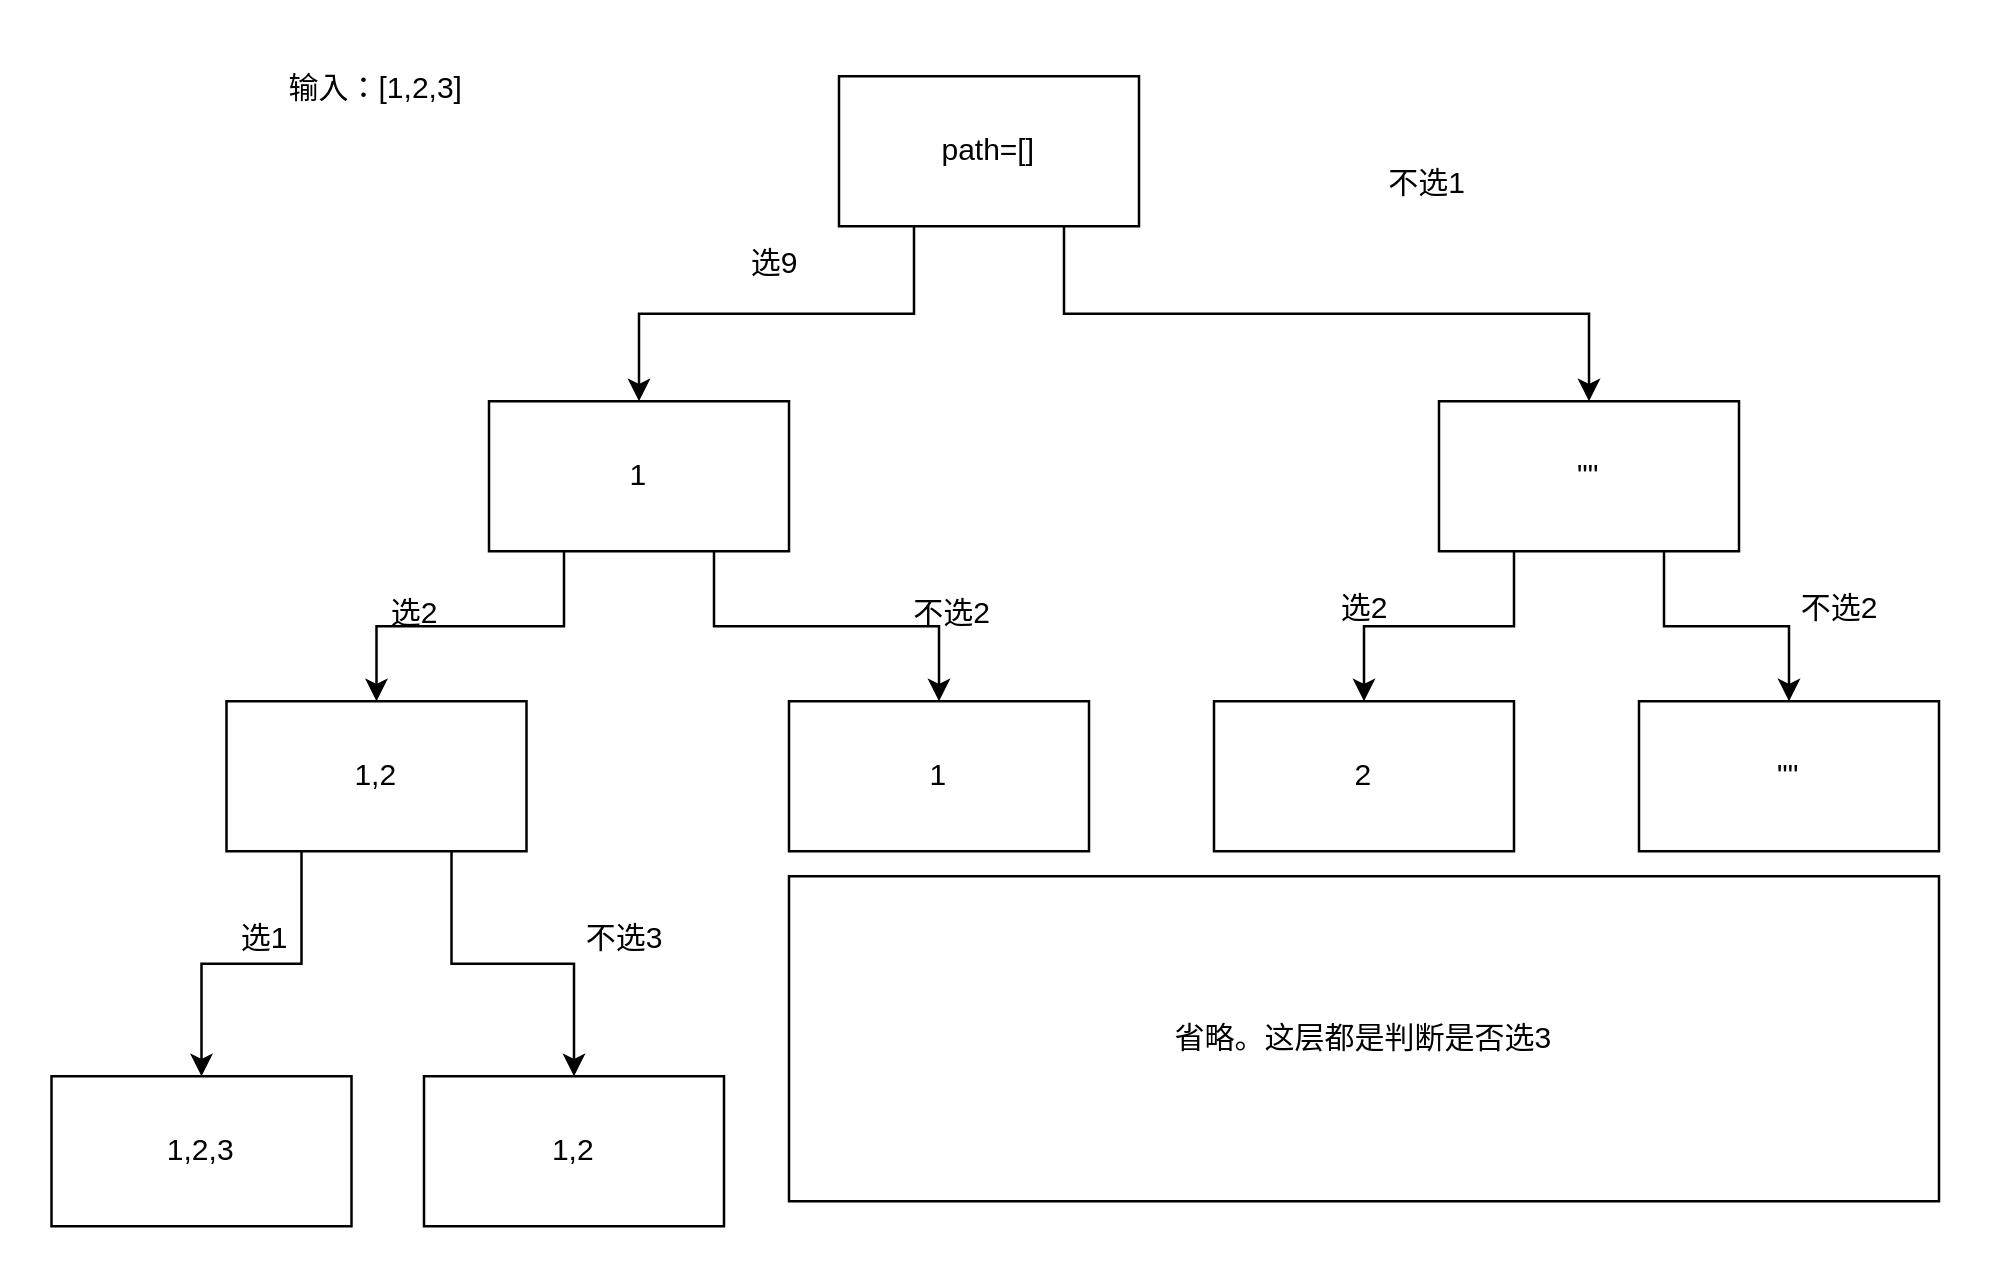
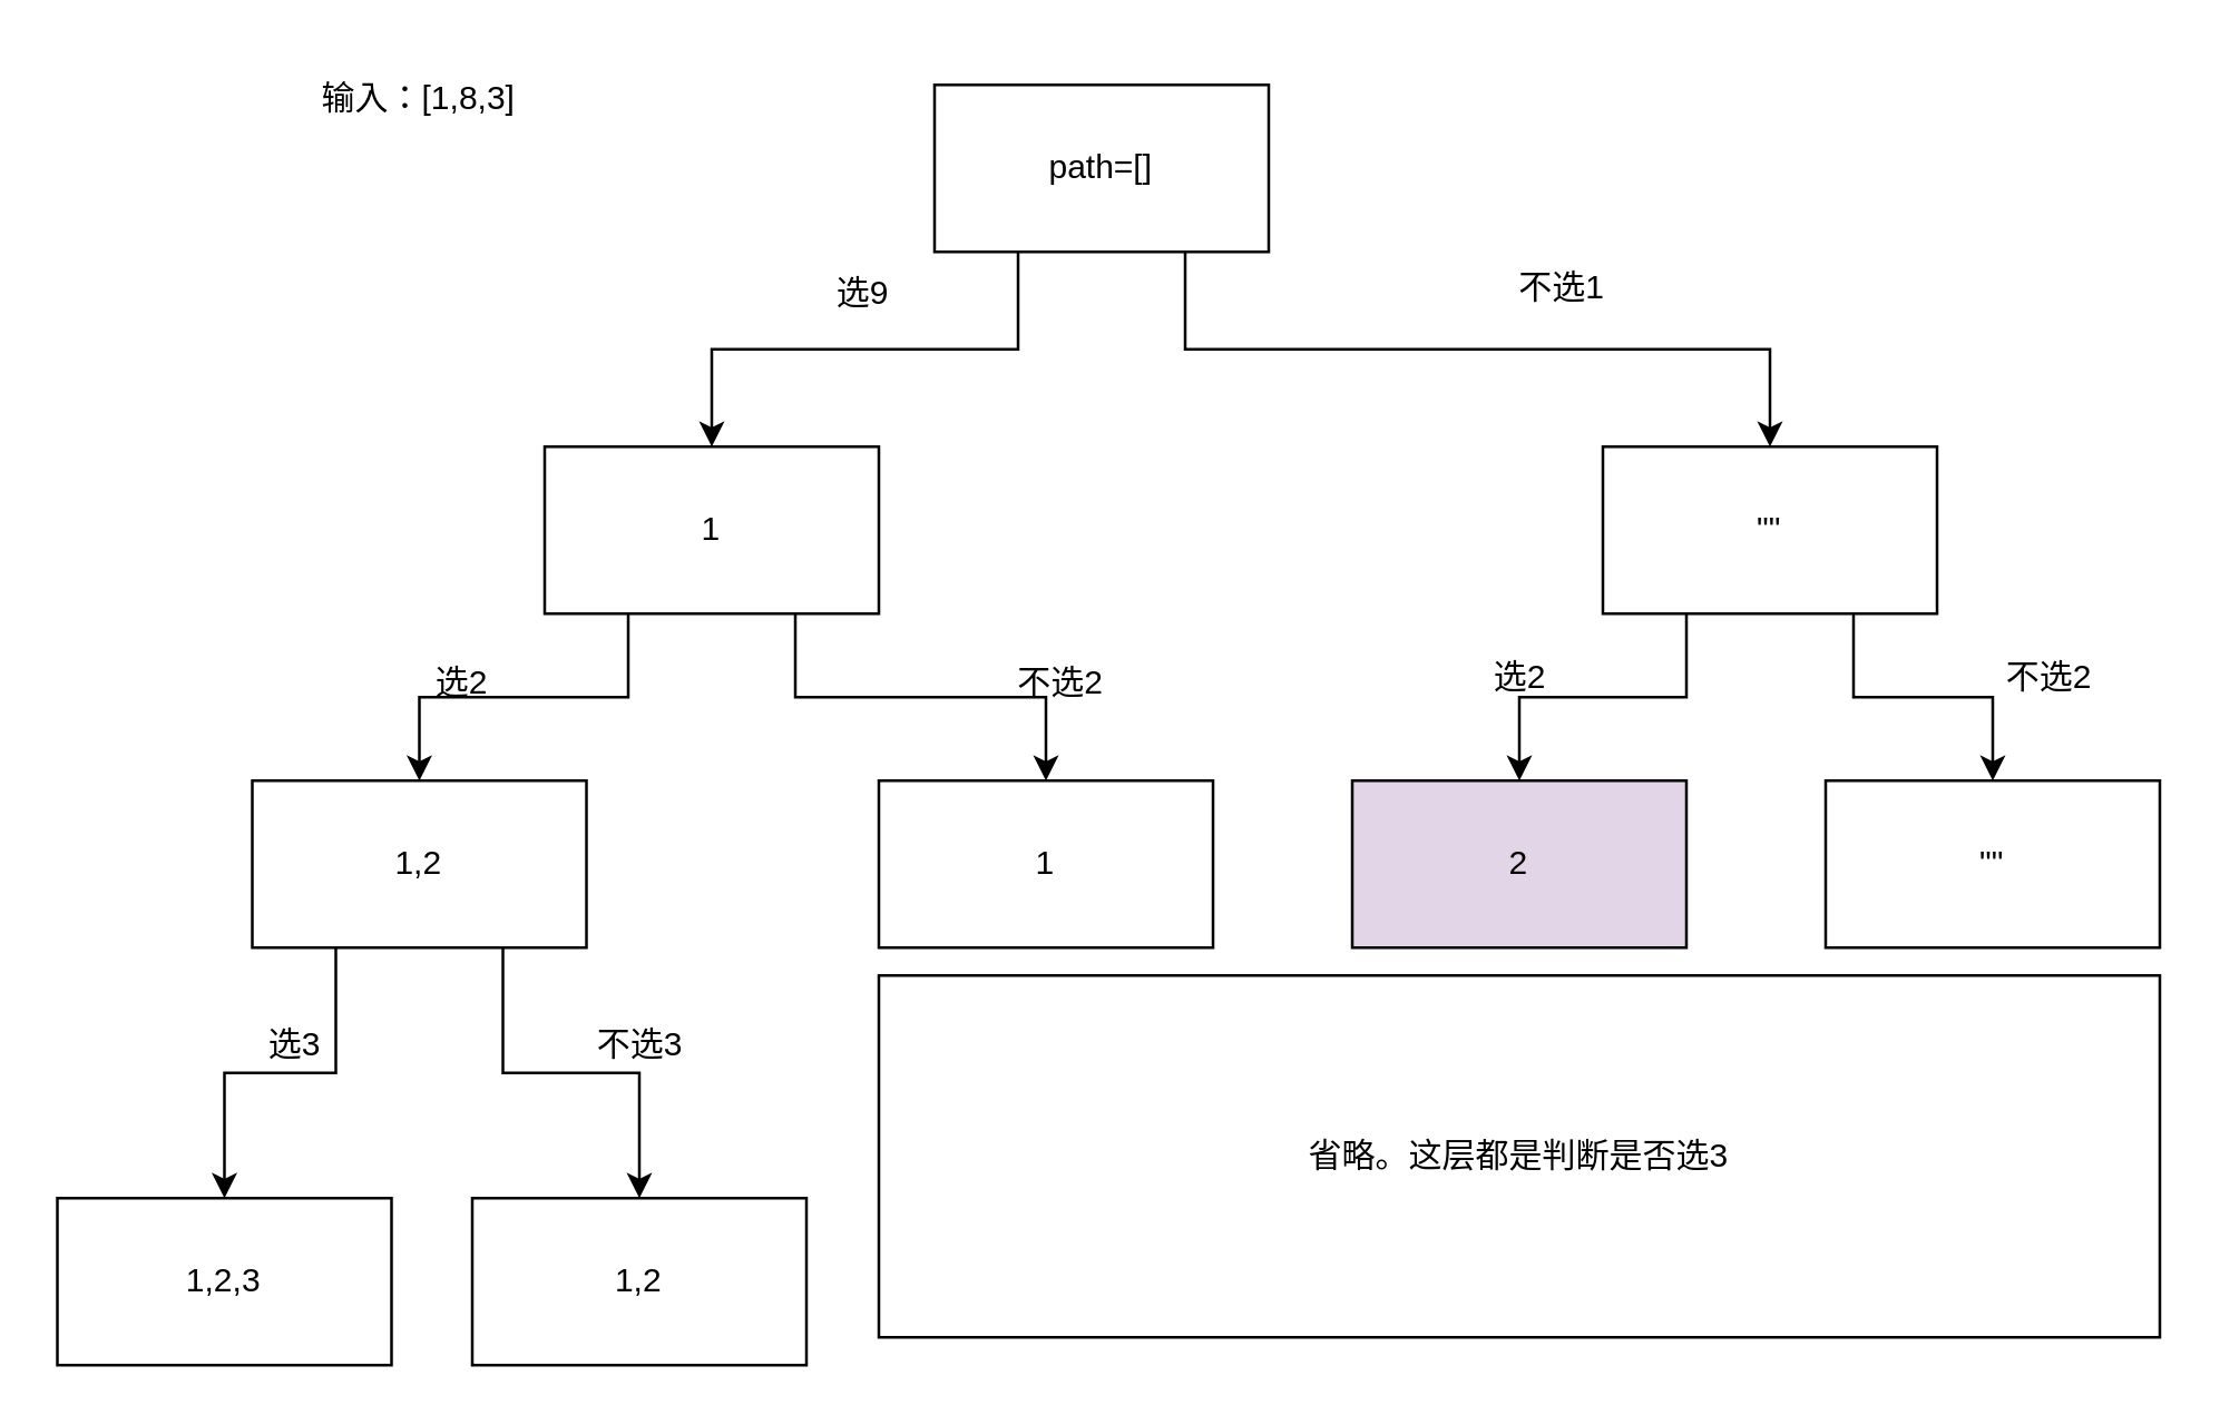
- <mxCell id="14" value="输入：[1,2,3]" style="text;html=1;align=center;verticalAlign=middle;whiteSpace=wrap;rounded=0;" vertex="1" parent="1"><mxGeometry x="85" y="20" width="130" height="30" as="geometry" /></mxCell>
+ <mxCell id="14" value="输入：[1,8,3]" style="text;html=1;align=center;verticalAlign=middle;whiteSpace=wrap;rounded=0;" vertex="1" parent="1"><mxGeometry x="85" y="20" width="130" height="30" as="geometry" /></mxCell>
- <mxCell id="12" value="不选1" style="text;html=1;align=center;verticalAlign=middle;resizable=0;points=[];autosize=1;strokeColor=none;fillColor=none;" vertex="1" parent="1"><mxGeometry x="545" y="58" width="50" height="30" as="geometry" /></mxCell>
+ <mxCell id="12" value="不选1" style="text;html=1;align=center;verticalAlign=middle;resizable=0;points=[];autosize=1;strokeColor=none;fillColor=none;" vertex="1" parent="1"><mxGeometry x="535" y="88" width="50" height="30" as="geometry" /></mxCell>
- <mxCell id="18" value="2" style="whiteSpace=wrap;html=1;" vertex="1" parent="1"><mxGeometry x="485" y="280" width="120" height="60" as="geometry" /></mxCell>
+ <mxCell id="18" value="2" style="whiteSpace=wrap;html=1;fillColor=#e1d5e7;" vertex="1" parent="1"><mxGeometry x="485" y="280" width="120" height="60" as="geometry" /></mxCell>
- <mxCell id="26" value="选1" style="text;html=1;align=center;verticalAlign=middle;resizable=0;points=[];autosize=1;strokeColor=none;fillColor=none;" vertex="1" parent="1"><mxGeometry x="85" y="360" width="40" height="30" as="geometry" /></mxCell>
+ <mxCell id="26" value="选3" style="text;html=1;align=center;verticalAlign=middle;resizable=0;points=[];autosize=1;strokeColor=none;fillColor=none;" vertex="1" parent="1"><mxGeometry x="85" y="360" width="40" height="30" as="geometry" /></mxCell>
- <mxCell id="27" value="不选3" style="text;html=1;align=center;verticalAlign=middle;resizable=0;points=[];autosize=1;strokeColor=none;fillColor=none;" vertex="1" parent="1"><mxGeometry x="224" y="360" width="50" height="30" as="geometry" /></mxCell>
+ <mxCell id="27" value="不选3" style="text;html=1;align=center;verticalAlign=middle;resizable=0;points=[];autosize=1;strokeColor=none;fillColor=none;" vertex="1" parent="1"><mxGeometry x="204" y="360" width="50" height="30" as="geometry" /></mxCell>
